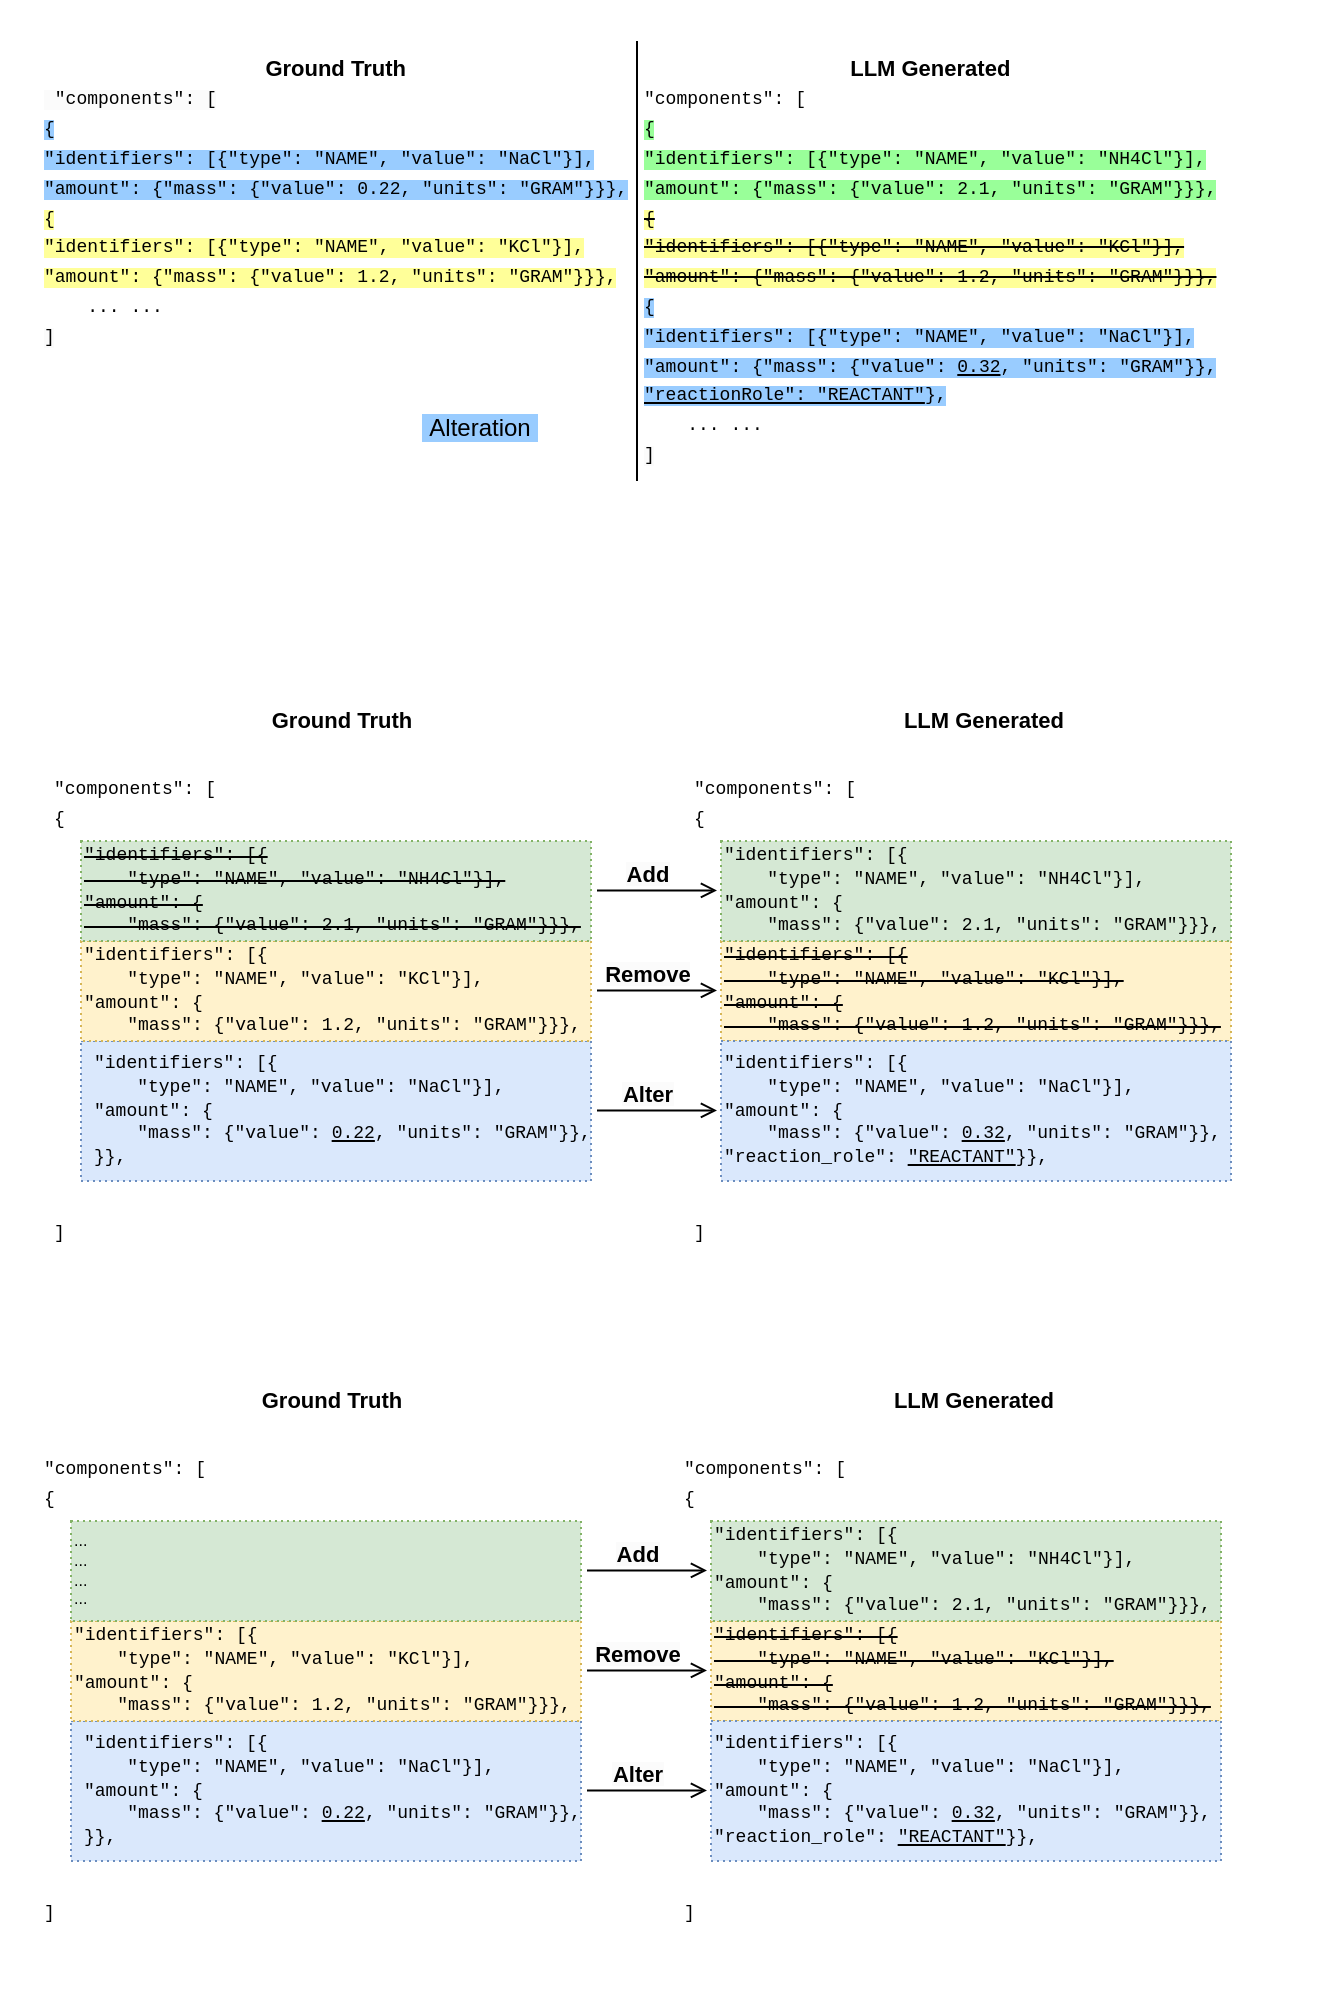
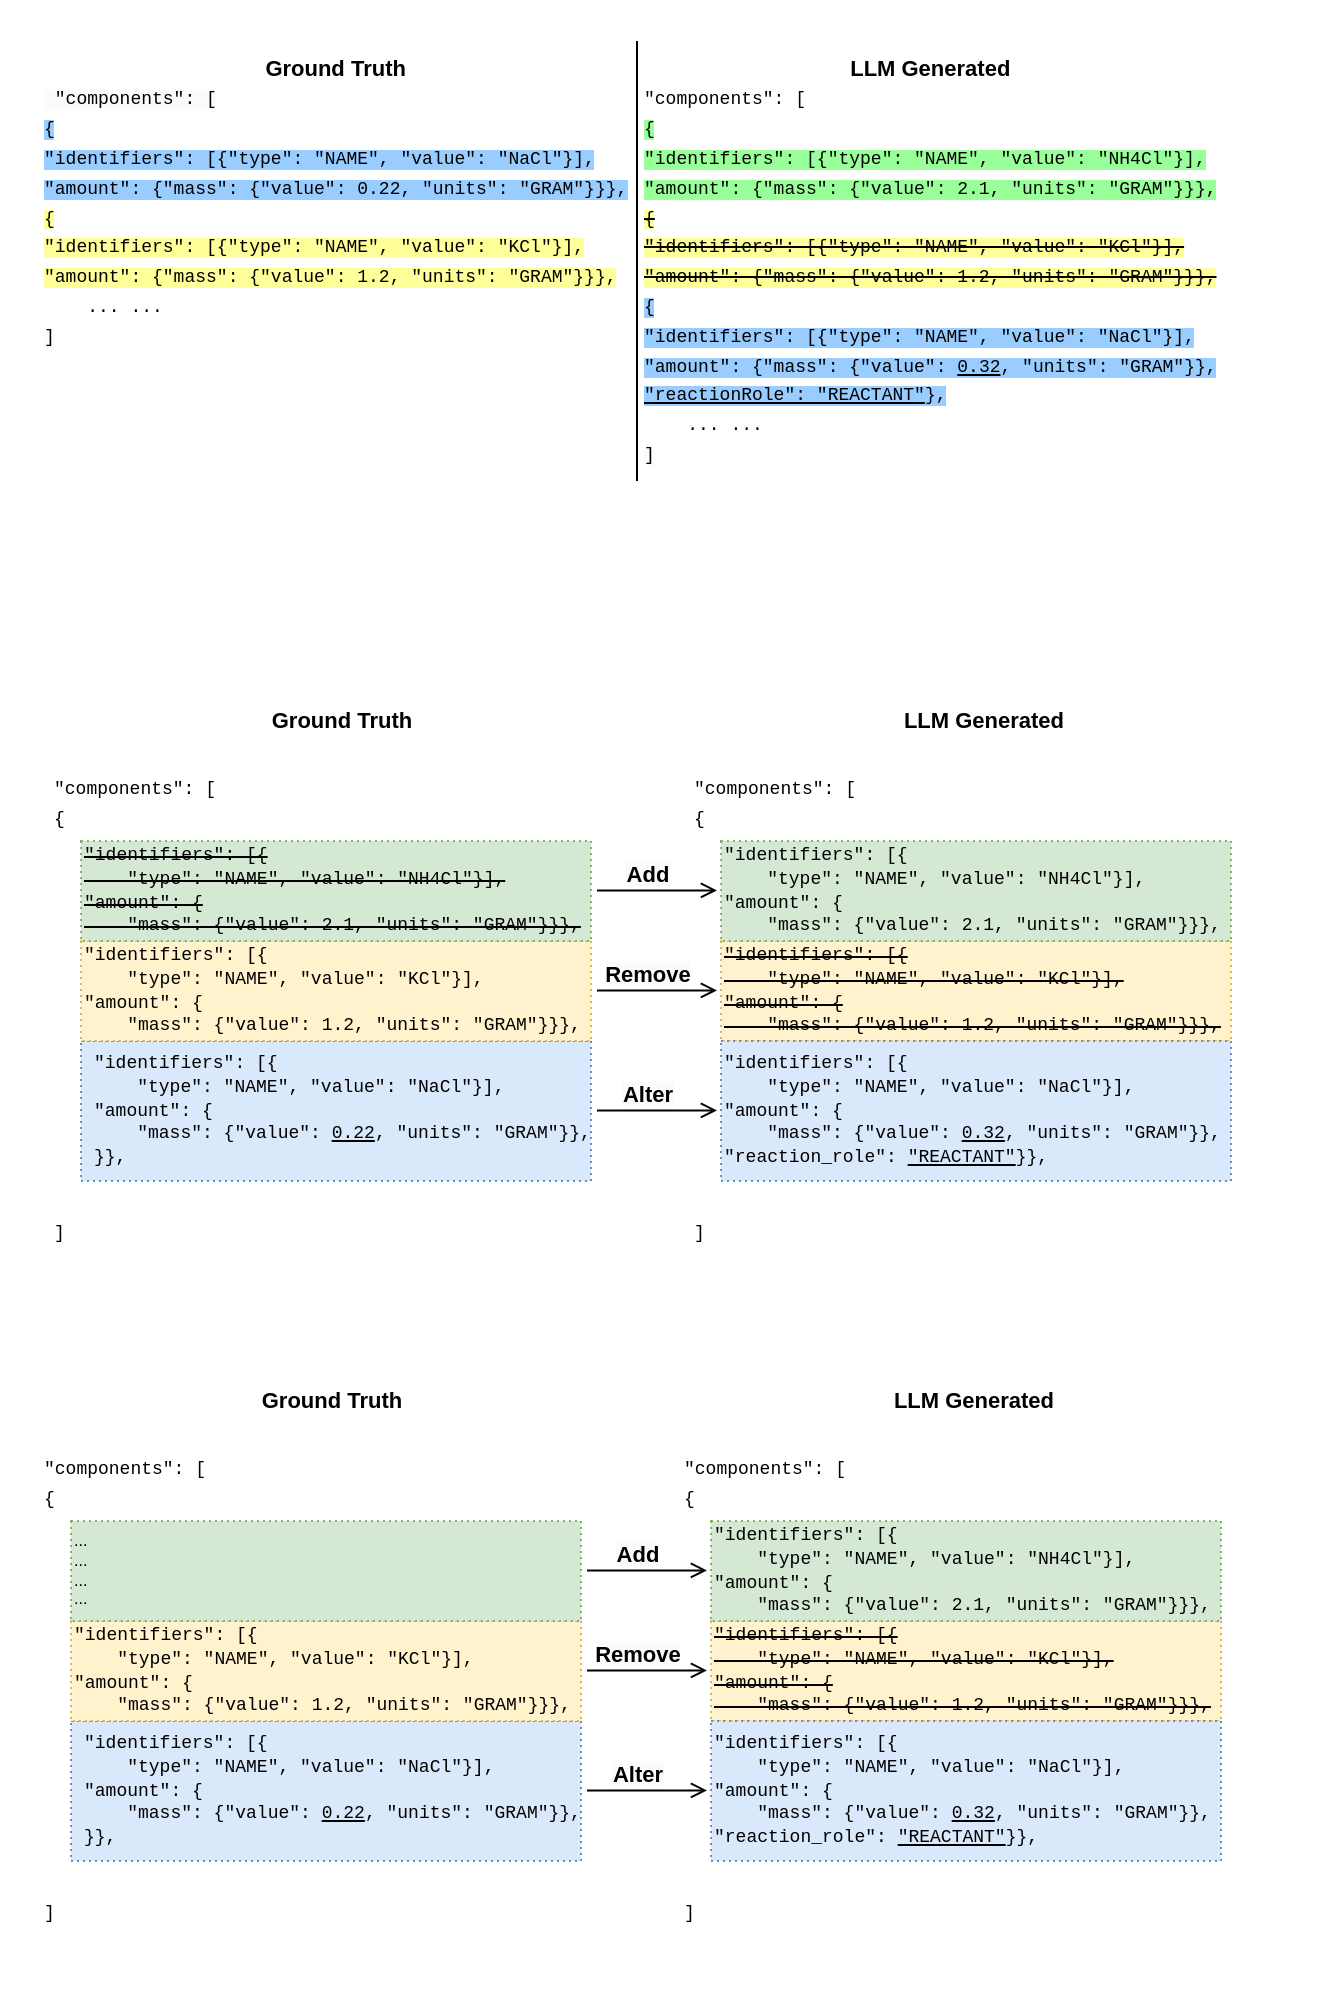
- <mxCell id="34" value="&lt;span style=&quot;color: rgb(0, 0, 0); font-family: Helvetica; font-size: 12px; font-style: normal; font-variant-ligatures: normal; font-variant-caps: normal; font-weight: 400; letter-spacing: normal; orphans: 2; text-indent: 0px; text-transform: none; widows: 2; word-spacing: 0px; -webkit-text-stroke-width: 0px; text-decoration-thickness: initial; text-decoration-style: initial; text-decoration-color: initial; float: none; display: inline !important;&quot;&gt;&amp;nbsp;Alteration&amp;nbsp;&lt;/span&gt;" style="text;whiteSpace=wrap;html=1;fontColor=#000000;align=center;labelBackgroundColor=#99CCFF;" parent="33" vertex="1"><mxGeometry x="150" width="60" height="30" as="geometry" /></mxCell>
